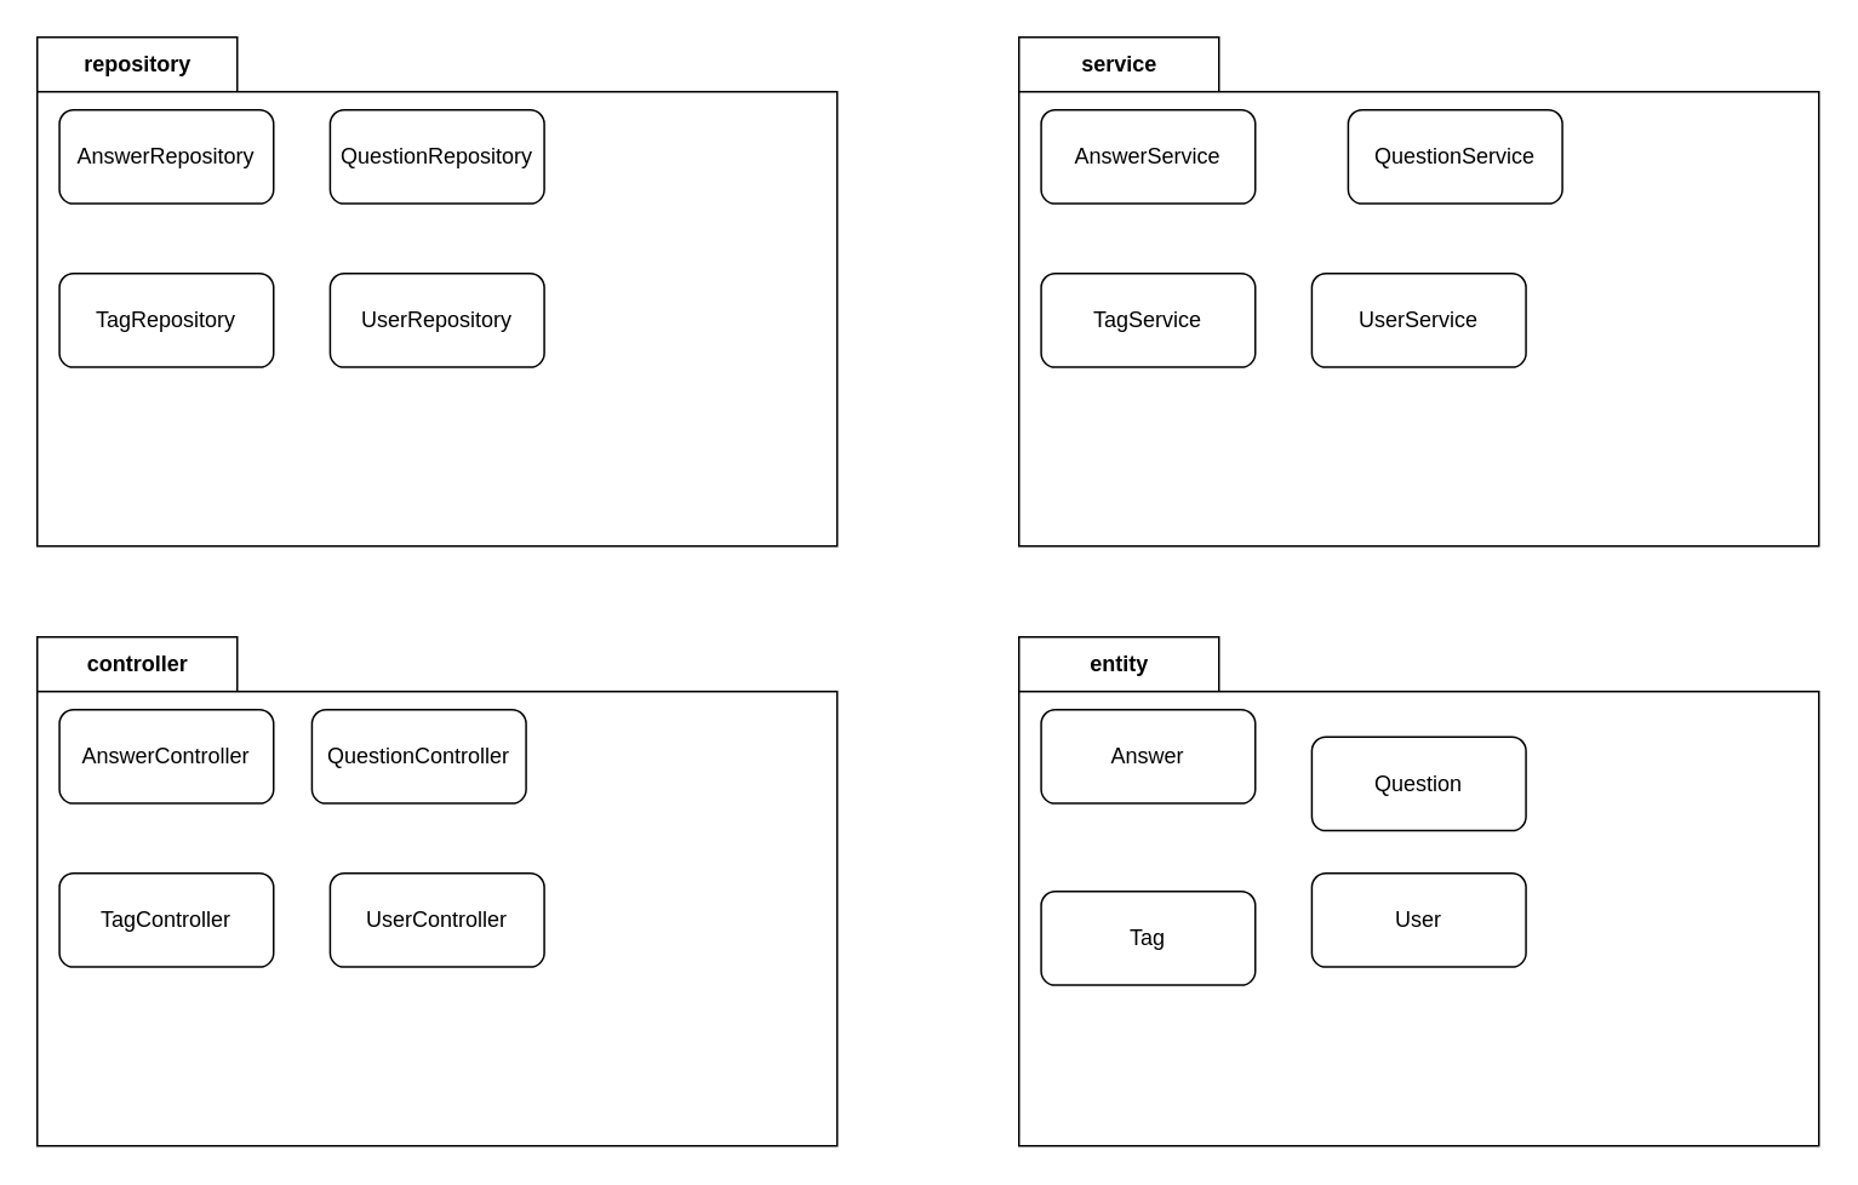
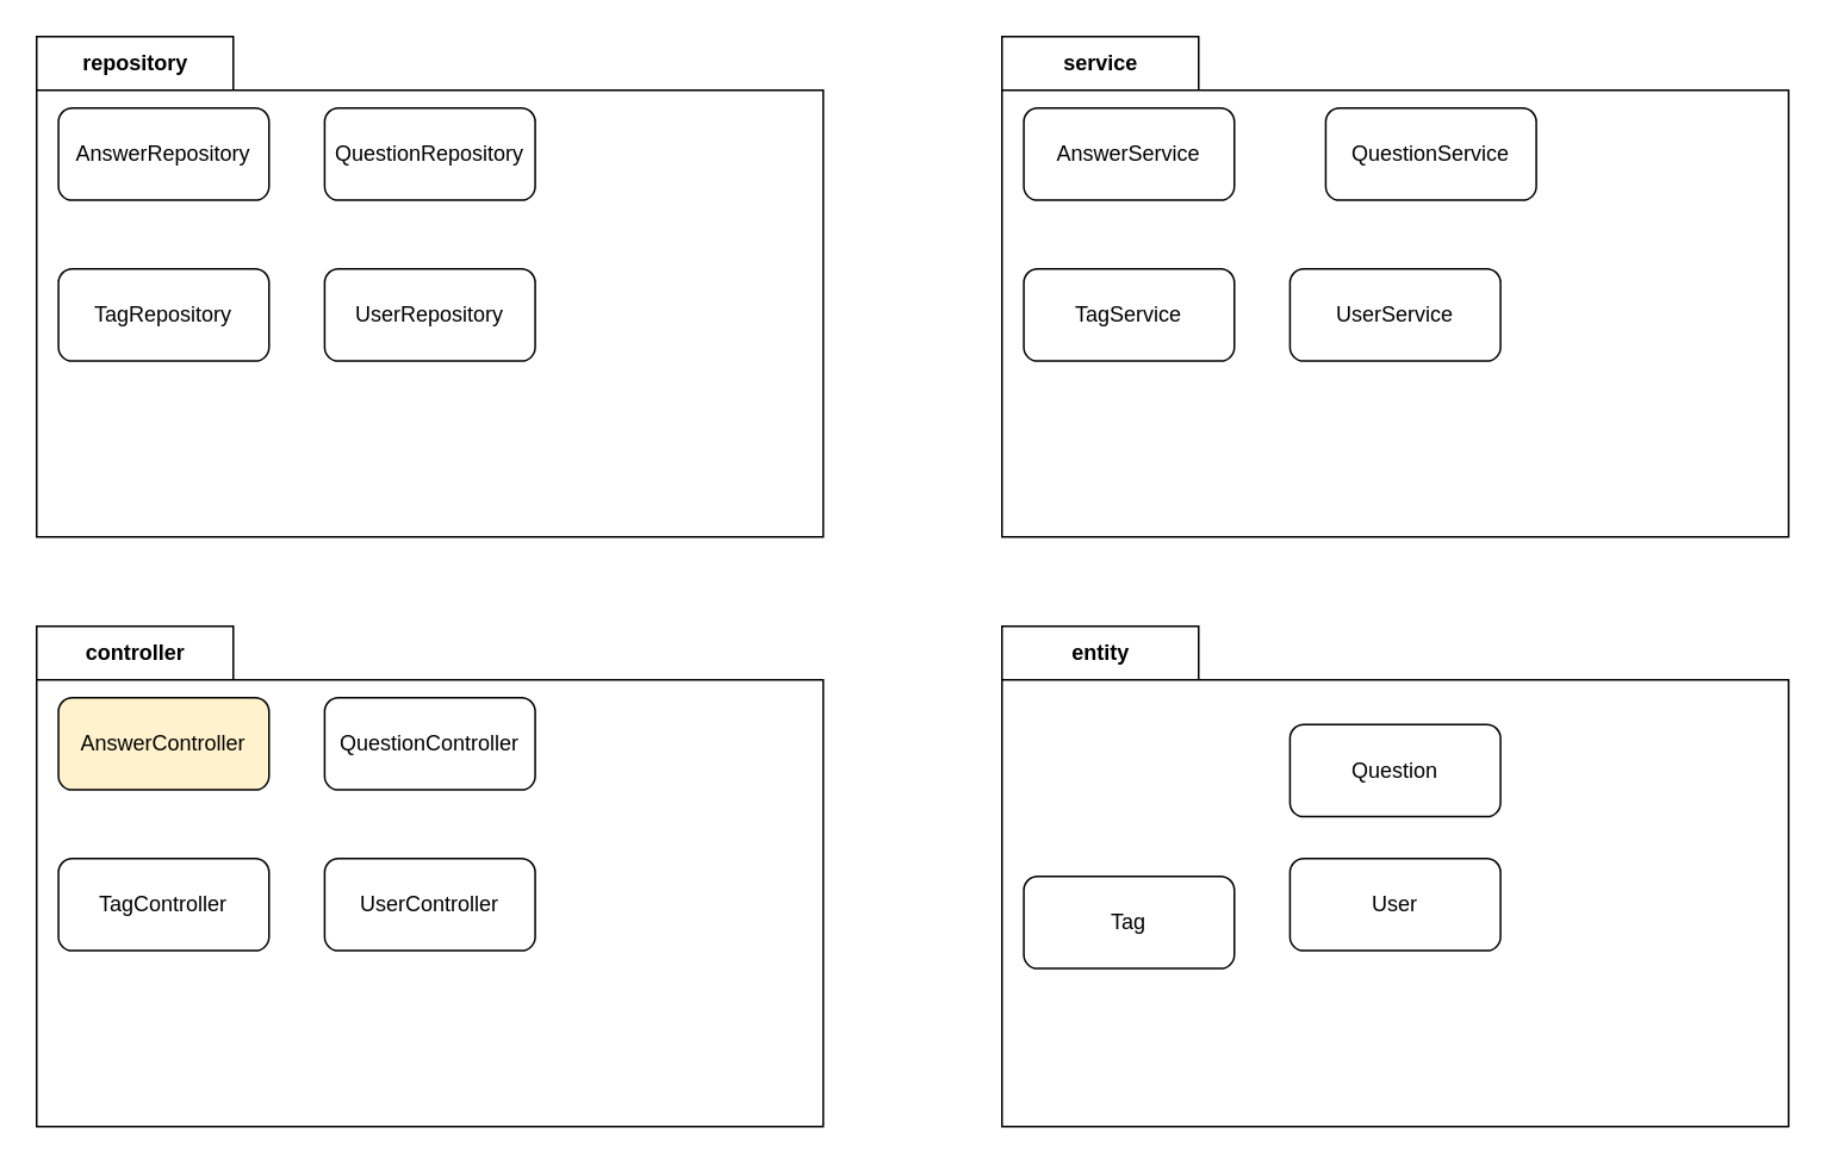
- <mxCell id="16" value="AnswerController" style="rounded=1;whiteSpace=wrap;html=1;" vertex="1" parent="14"><mxGeometry x="12.22" y="40" width="117.78" height="51.58" as="geometry" /></mxCell>
+ <mxCell id="16" value="AnswerController" style="rounded=1;whiteSpace=wrap;html=1;fillColor=#fff2cc;" vertex="1" parent="14"><mxGeometry x="12.22" y="40" width="117.78" height="51.58" as="geometry" /></mxCell>
- <mxCell id="17" value="QuestionController" style="rounded=1;whiteSpace=wrap;html=1;" vertex="1" parent="14"><mxGeometry x="151.11" y="40" width="117.78" height="51.58" as="geometry" /></mxCell>
+ <mxCell id="17" value="QuestionController" style="rounded=1;whiteSpace=wrap;html=1;" vertex="1" parent="14"><mxGeometry x="161.11" y="40" width="117.78" height="51.58" as="geometry" /></mxCell>
- <mxCell id="22" value="Answer" style="rounded=1;whiteSpace=wrap;html=1;" vertex="1" parent="20"><mxGeometry x="12.22" y="40" width="117.78" height="51.58" as="geometry" /></mxCell>
